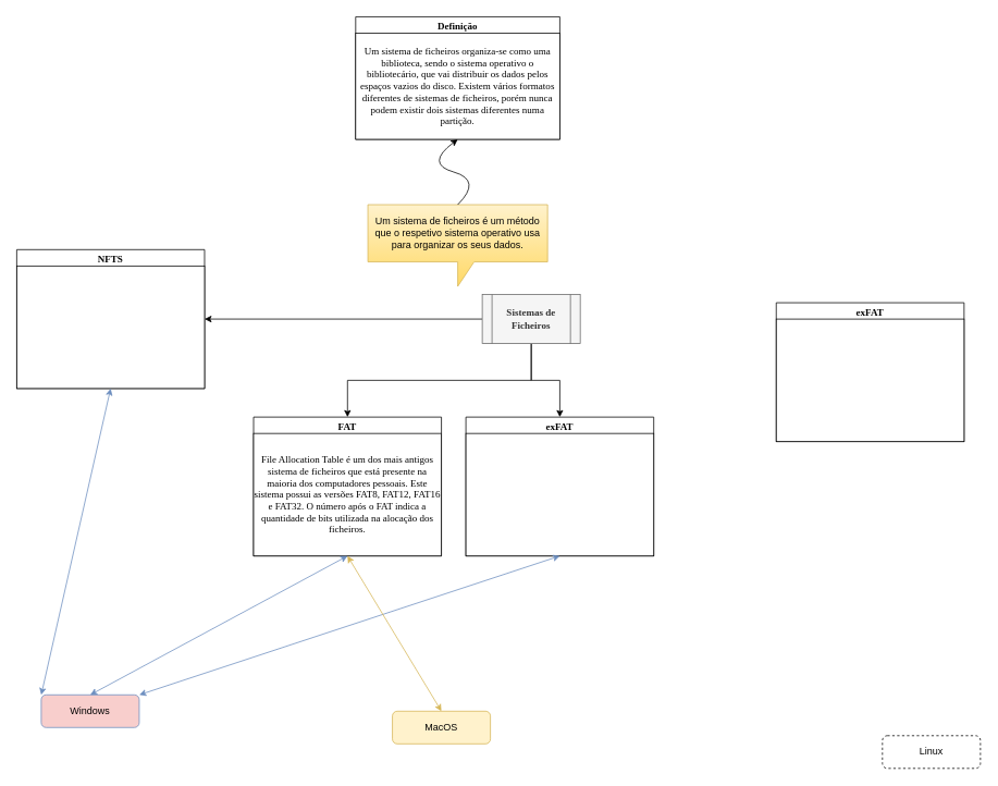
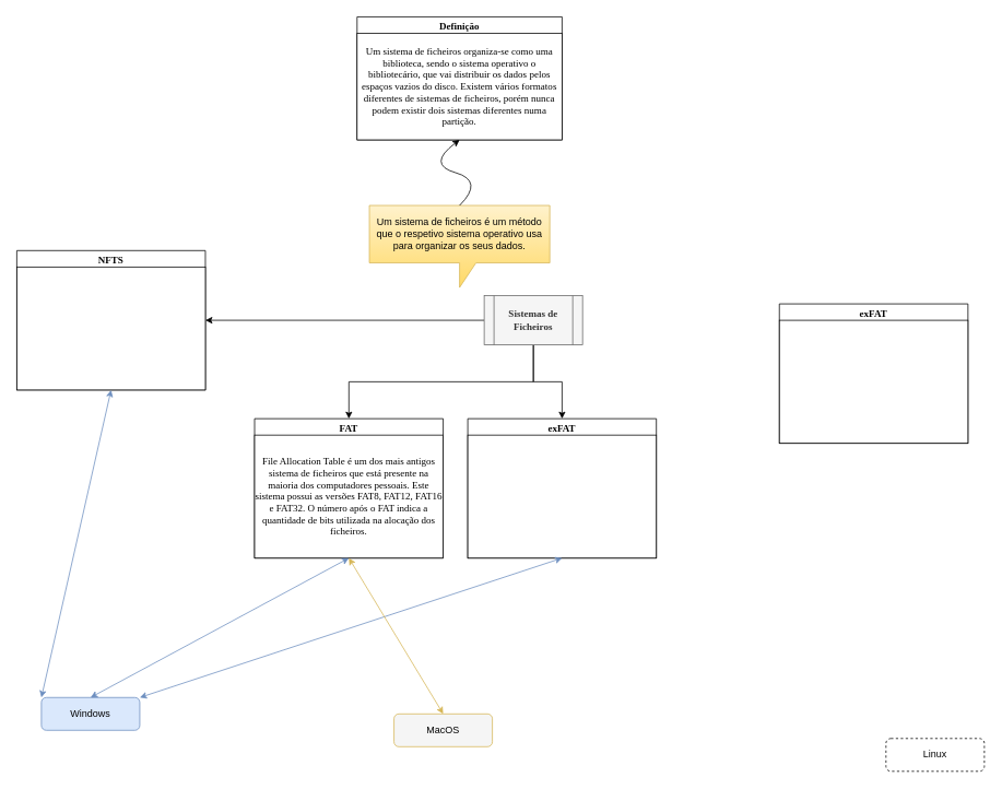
- <mxCell id="2" value="Windows" style="rounded=1;whiteSpace=wrap;html=1;fontSize=12;glass=0;strokeWidth=1;shadow=0;fillColor=#f8cecc;strokeColor=#6c8ebf;" parent="1" vertex="1"><mxGeometry x="50" y="850" width="120" height="40" as="geometry" /></mxCell>
+ <mxCell id="2" value="Windows" style="rounded=1;whiteSpace=wrap;html=1;fontSize=12;glass=0;strokeWidth=1;shadow=0;fillColor=#dae8fc;strokeColor=#6c8ebf;" parent="1" vertex="1"><mxGeometry x="50" y="850" width="120" height="40" as="geometry" /></mxCell>
- <mxCell id="3" value="MacOS" style="rounded=1;whiteSpace=wrap;html=1;fontSize=12;glass=0;strokeWidth=1;shadow=0;fillColor=#fff2cc;strokeColor=#d6b656;" parent="1" vertex="1"><mxGeometry x="480" y="870" width="120" height="40" as="geometry" /></mxCell>
+ <mxCell id="3" value="MacOS" style="rounded=1;whiteSpace=wrap;html=1;fontSize=12;glass=0;strokeWidth=1;shadow=0;fillColor=#f5f5f5;strokeColor=#d6b656;" parent="1" vertex="1"><mxGeometry x="480" y="870" width="120" height="40" as="geometry" /></mxCell>
